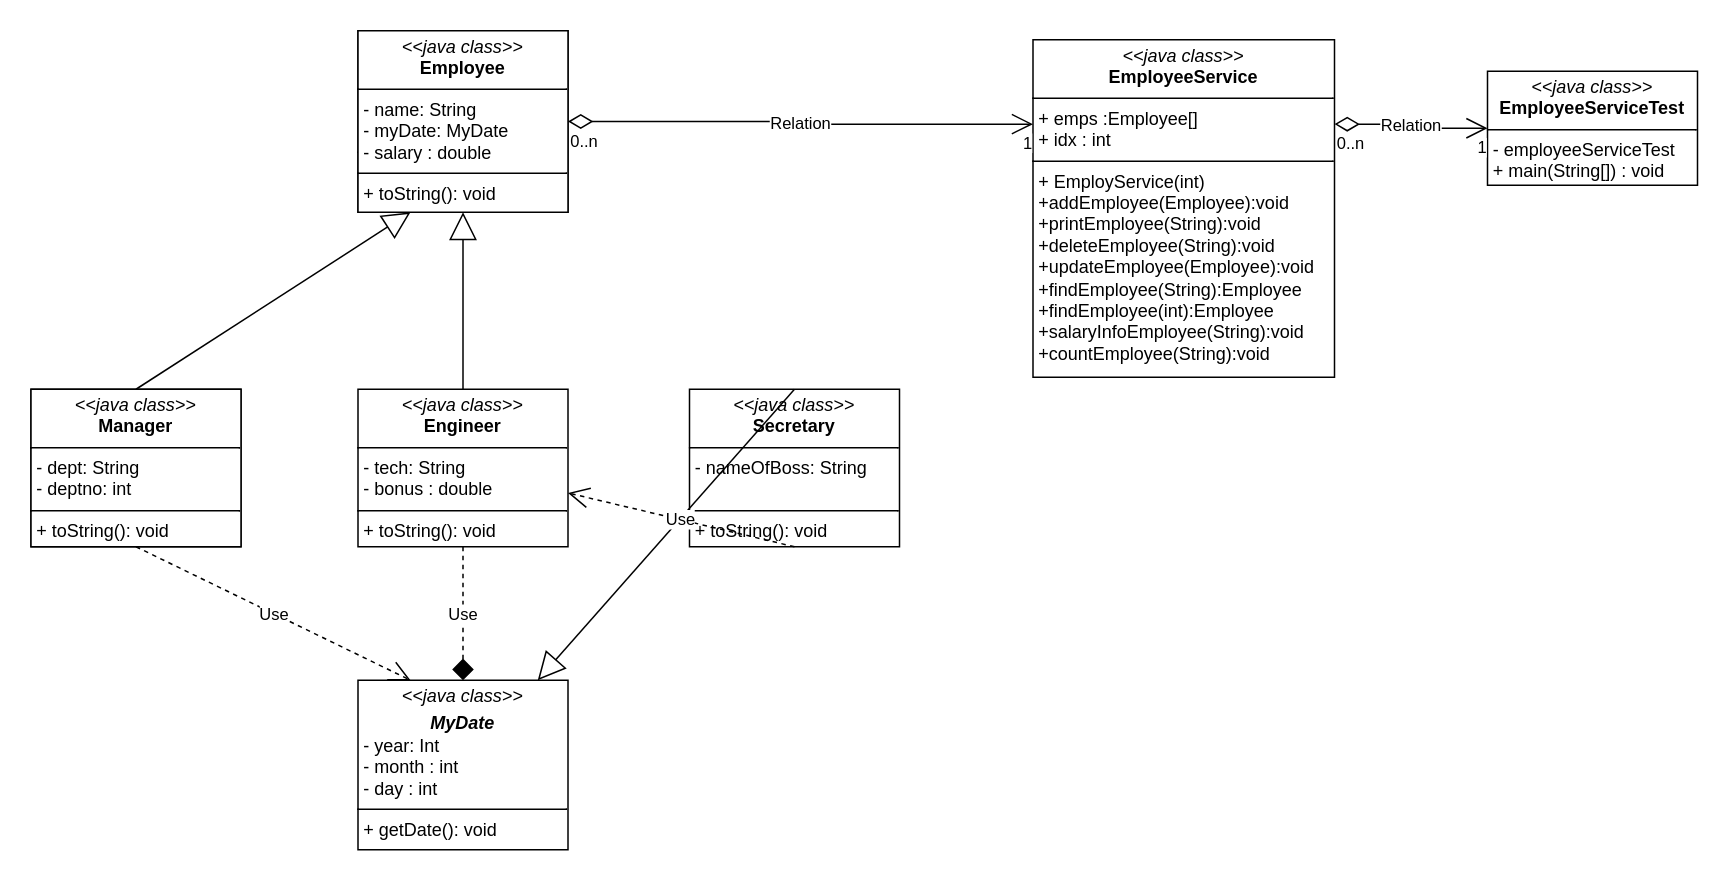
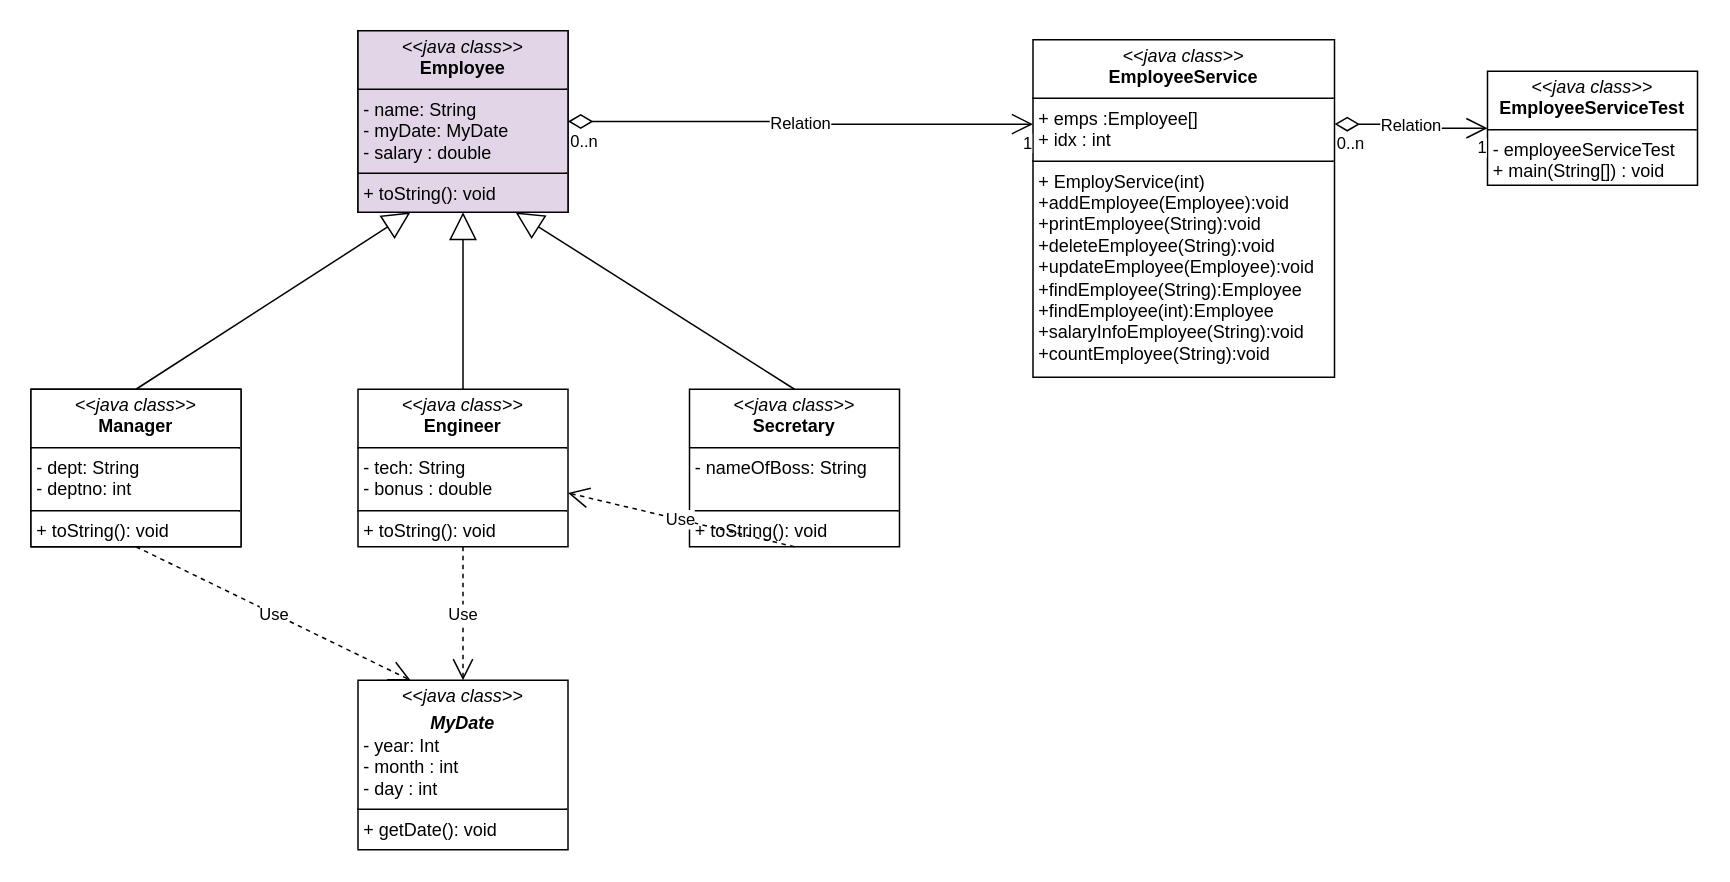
- <mxCell id="3" value="&lt;p style=&quot;margin:0px;margin-top:4px;text-align:center;&quot;&gt;&lt;i&gt;&amp;lt;&amp;lt;java class&amp;gt;&amp;gt;&lt;/i&gt;&lt;br&gt;&lt;b&gt;Employee&lt;/b&gt;&lt;/p&gt;&lt;hr size=&quot;1&quot; style=&quot;border-style:solid;&quot;&gt;&lt;p style=&quot;margin:0px;margin-left:4px;&quot;&gt;- name: String&lt;br&gt;- myDate:&amp;nbsp;&lt;span style=&quot;background-color: initial;&quot;&gt;MyDate&lt;/span&gt;&lt;/p&gt;&lt;p style=&quot;margin:0px;margin-left:4px;&quot;&gt;- salary : double&lt;/p&gt;&lt;hr size=&quot;1&quot; style=&quot;border-style:solid;&quot;&gt;&lt;p style=&quot;margin:0px;margin-left:4px;&quot;&gt;+ toString(): void&lt;/p&gt;" style="verticalAlign=top;align=left;overflow=fill;html=1;whiteSpace=wrap;" vertex="1" parent="1"><mxGeometry x="238" y="20" width="140" height="121" as="geometry" /></mxCell>
+ <mxCell id="3" value="&lt;p style=&quot;margin:0px;margin-top:4px;text-align:center;&quot;&gt;&lt;i&gt;&amp;lt;&amp;lt;java class&amp;gt;&amp;gt;&lt;/i&gt;&lt;br&gt;&lt;b&gt;Employee&lt;/b&gt;&lt;/p&gt;&lt;hr size=&quot;1&quot; style=&quot;border-style:solid;&quot;&gt;&lt;p style=&quot;margin:0px;margin-left:4px;&quot;&gt;- name: String&lt;br&gt;- myDate:&amp;nbsp;&lt;span style=&quot;background-color: initial;&quot;&gt;MyDate&lt;/span&gt;&lt;/p&gt;&lt;p style=&quot;margin:0px;margin-left:4px;&quot;&gt;- salary : double&lt;/p&gt;&lt;hr size=&quot;1&quot; style=&quot;border-style:solid;&quot;&gt;&lt;p style=&quot;margin:0px;margin-left:4px;&quot;&gt;+ toString(): void&lt;/p&gt;" style="verticalAlign=top;align=left;overflow=fill;html=1;whiteSpace=wrap;fillColor=#e1d5e7;" vertex="1" parent="1"><mxGeometry x="238" y="20" width="140" height="121" as="geometry" /></mxCell>
- <mxCell id="13" value="" style="endArrow=block;endSize=16;endFill=0;html=1;rounded=0;exitX=0.5;exitY=0;exitDx=0;exitDy=0;" edge="1" parent="1" source="9" target="10"><mxGeometry width="160" relative="1" as="geometry"><mxPoint x="358.5" y="251" as="sourcePoint" /><mxPoint x="538.5" y="133" as="targetPoint" /></mxGeometry></mxCell>
+ <mxCell id="13" value="" style="endArrow=block;endSize=16;endFill=0;html=1;rounded=0;exitX=0.5;exitY=0;exitDx=0;exitDy=0;entryX=0.75;entryY=1;entryDx=0;entryDy=0;" edge="1" parent="1" source="9" target="3"><mxGeometry width="160" relative="1" as="geometry"><mxPoint x="358.5" y="251" as="sourcePoint" /><mxPoint x="538.5" y="133" as="targetPoint" /></mxGeometry></mxCell>
- <mxCell id="23" value="Use" style="endArrow=diamond;endSize=12;dashed=1;html=1;rounded=0;exitX=0.5;exitY=1;exitDx=0;exitDy=0;entryX=0.5;entryY=0;entryDx=0;entryDy=0;" edge="1" parent="1" source="8" target="10"><mxGeometry width="160" relative="1" as="geometry"><mxPoint x="309" y="368" as="sourcePoint" /><mxPoint x="492" y="457" as="targetPoint" /></mxGeometry></mxCell>
+ <mxCell id="23" value="Use" style="endArrow=open;endSize=12;dashed=1;html=1;rounded=0;exitX=0.5;exitY=1;exitDx=0;exitDy=0;entryX=0.5;entryY=0;entryDx=0;entryDy=0;" edge="1" parent="1" source="8" target="10"><mxGeometry width="160" relative="1" as="geometry"><mxPoint x="309" y="368" as="sourcePoint" /><mxPoint x="492" y="457" as="targetPoint" /></mxGeometry></mxCell>
